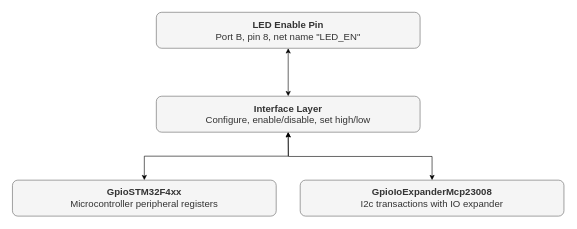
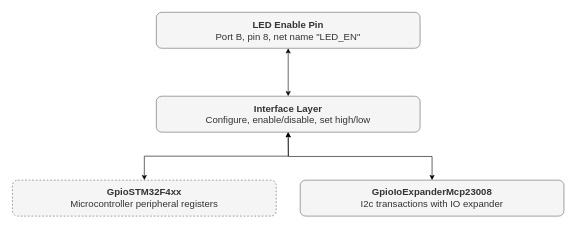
- <mxCell id="6" value="GpioSTM32F4xx&lt;br&gt;&lt;span style=&quot;font-weight: normal&quot;&gt;Microcontroller peripheral registers&lt;/span&gt;" style="rounded=1;whiteSpace=wrap;html=1;fontStyle=1;fontSize=16;fillColor=#f5f5f5;strokeColor=#666666;fontColor=#333333;" vertex="1" parent="1"><mxGeometry x="20" y="300" width="440" height="60" as="geometry" /></mxCell>
+ <mxCell id="6" value="GpioSTM32F4xx&lt;br&gt;&lt;span style=&quot;font-weight: normal&quot;&gt;Microcontroller peripheral registers&lt;/span&gt;" style="rounded=1;whiteSpace=wrap;html=1;fontStyle=1;fontSize=16;fillColor=#f5f5f5;strokeColor=#666666;fontColor=#333333;dashed=1;" vertex="1" parent="1"><mxGeometry x="20" y="300" width="440" height="60" as="geometry" /></mxCell>
